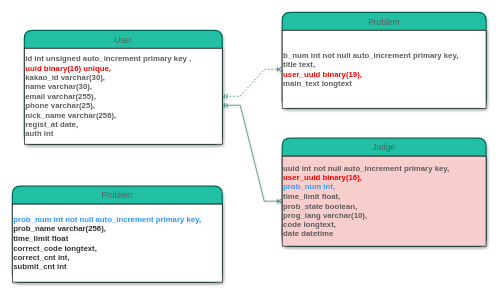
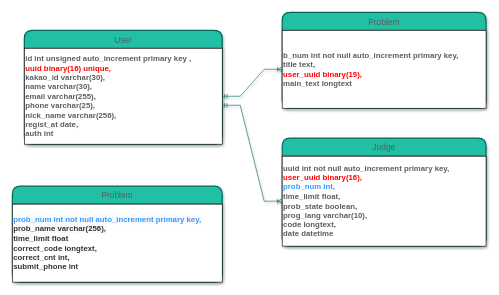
- <mxCell id="11" value="" style="edgeStyle=entityRelationEdgeStyle;fontSize=12;html=1;endArrow=ERoneToMany;startArrow=ERmandOne;rounded=0;exitX=1;exitY=0.5;exitDx=0;exitDy=0;entryX=0;entryY=0.5;entryDx=0;entryDy=0;strokeColor=#006658;fontColor=#5C5C5C;shadow=1;dashed=1;" edge="1" parent="1" source="3" target="10"><mxGeometry width="100" height="100" relative="1" as="geometry"><mxPoint x="380" y="185" as="sourcePoint" /><mxPoint x="480" y="345" as="targetPoint" /></mxGeometry></mxCell>
+ <mxCell id="11" value="" style="edgeStyle=entityRelationEdgeStyle;fontSize=12;html=1;endArrow=ERoneToMany;startArrow=ERmandOne;rounded=0;exitX=1;exitY=0.5;exitDx=0;exitDy=0;entryX=0;entryY=0.5;entryDx=0;entryDy=0;strokeColor=#006658;fontColor=#5C5C5C;shadow=1;" edge="1" parent="1" source="3" target="10"><mxGeometry width="100" height="100" relative="1" as="geometry"><mxPoint x="380" y="185" as="sourcePoint" /><mxPoint x="480" y="345" as="targetPoint" /></mxGeometry></mxCell>
- <mxCell id="5" value="&lt;b&gt;&lt;span style=&quot;color: rgb(92, 92, 92); font-size: 13px;&quot;&gt;uuid int not null auto_increment primary key,&lt;/span&gt;&lt;br style=&quot;color: rgb(92, 92, 92); font-size: 13px;&quot;&gt;&lt;span style=&quot;font-size: 13px;&quot;&gt;user_uuid binary(16),&amp;nbsp;&lt;/span&gt;&lt;br style=&quot;font-size: 13px;&quot;&gt;&lt;font color=&quot;#3399ff&quot;&gt;&lt;span style=&quot;font-size: 13px;&quot;&gt;prob_num int,&lt;/span&gt;&lt;br style=&quot;font-size: 13px;&quot;&gt;&lt;/font&gt;&lt;span style=&quot;color: rgb(92, 92, 92); font-size: 13px;&quot;&gt;time_limit float,&lt;/span&gt;&lt;br style=&quot;color: rgb(92, 92, 92); font-size: 13px;&quot;&gt;&lt;span style=&quot;color: rgb(92, 92, 92); font-size: 13px;&quot;&gt;prob_state boolean,&lt;/span&gt;&lt;br style=&quot;color: rgb(92, 92, 92); font-size: 13px;&quot;&gt;&lt;span style=&quot;color: rgb(92, 92, 92); font-size: 13px;&quot;&gt;prog_lang varchar(10),&lt;/span&gt;&lt;br style=&quot;color: rgb(92, 92, 92); font-size: 13px;&quot;&gt;&lt;span style=&quot;color: rgb(92, 92, 92); font-size: 13px;&quot;&gt;code longtext,&lt;/span&gt;&lt;br style=&quot;color: rgb(92, 92, 92); font-size: 13px;&quot;&gt;&lt;span style=&quot;color: rgb(92, 92, 92); font-size: 13px;&quot;&gt;date datetime&lt;/span&gt;&lt;/b&gt;" style="rounded=0;whiteSpace=wrap;html=1;fontColor=#FF0000;align=left;shadow=1;fillColor=#f8cecc;" parent="4" vertex="1"><mxGeometry y="30" width="340" height="150" as="geometry" /></mxCell>
+ <mxCell id="5" value="&lt;b&gt;&lt;span style=&quot;color: rgb(92, 92, 92); font-size: 13px;&quot;&gt;uuid int not null auto_increment primary key,&lt;/span&gt;&lt;br style=&quot;color: rgb(92, 92, 92); font-size: 13px;&quot;&gt;&lt;span style=&quot;font-size: 13px;&quot;&gt;user_uuid binary(16),&amp;nbsp;&lt;/span&gt;&lt;br style=&quot;font-size: 13px;&quot;&gt;&lt;font color=&quot;#3399ff&quot;&gt;&lt;span style=&quot;font-size: 13px;&quot;&gt;prob_num int,&lt;/span&gt;&lt;br style=&quot;font-size: 13px;&quot;&gt;&lt;/font&gt;&lt;span style=&quot;color: rgb(92, 92, 92); font-size: 13px;&quot;&gt;time_limit float,&lt;/span&gt;&lt;br style=&quot;color: rgb(92, 92, 92); font-size: 13px;&quot;&gt;&lt;span style=&quot;color: rgb(92, 92, 92); font-size: 13px;&quot;&gt;prob_state boolean,&lt;/span&gt;&lt;br style=&quot;color: rgb(92, 92, 92); font-size: 13px;&quot;&gt;&lt;span style=&quot;color: rgb(92, 92, 92); font-size: 13px;&quot;&gt;prog_lang varchar(10),&lt;/span&gt;&lt;br style=&quot;color: rgb(92, 92, 92); font-size: 13px;&quot;&gt;&lt;span style=&quot;color: rgb(92, 92, 92); font-size: 13px;&quot;&gt;code longtext,&lt;/span&gt;&lt;br style=&quot;color: rgb(92, 92, 92); font-size: 13px;&quot;&gt;&lt;span style=&quot;color: rgb(92, 92, 92); font-size: 13px;&quot;&gt;date datetime&lt;/span&gt;&lt;/b&gt;" style="rounded=0;whiteSpace=wrap;html=1;fontColor=#FF0000;align=left;shadow=1;" parent="4" vertex="1"><mxGeometry y="30" width="340" height="150" as="geometry" /></mxCell>
- <mxCell id="7" value="&lt;span style=&quot;font-family: Helvetica; font-size: 13px; font-style: normal; font-variant-ligatures: normal; font-variant-caps: normal; letter-spacing: normal; orphans: 2; text-indent: 0px; text-transform: none; widows: 2; word-spacing: 0px; -webkit-text-stroke-width: 0px; background-color: rgb(248, 249, 250); text-decoration-thickness: initial; text-decoration-style: initial; text-decoration-color: initial; float: none; display: inline !important;&quot;&gt;prob_num int not null auto_increment primary key,&lt;/span&gt;&lt;br style=&quot;padding: 0px; margin: 0px; font-family: Helvetica; font-size: 13px; font-style: normal; font-variant-ligatures: normal; font-variant-caps: normal; letter-spacing: normal; orphans: 2; text-indent: 0px; text-transform: none; widows: 2; word-spacing: 0px; -webkit-text-stroke-width: 0px; background-color: rgb(248, 249, 250); text-decoration-thickness: initial; text-decoration-style: initial; text-decoration-color: initial;&quot;&gt;&lt;span style=&quot;color: rgb(51, 51, 51); font-family: Helvetica; font-size: 13px; font-style: normal; font-variant-ligatures: normal; font-variant-caps: normal; letter-spacing: normal; orphans: 2; text-indent: 0px; text-transform: none; widows: 2; word-spacing: 0px; -webkit-text-stroke-width: 0px; background-color: rgb(248, 249, 250); text-decoration-thickness: initial; text-decoration-style: initial; text-decoration-color: initial; float: none; display: inline !important;&quot;&gt;prob_name varchar(256),&lt;/span&gt;&lt;br style=&quot;padding: 0px; margin: 0px; font-family: Helvetica; font-size: 13px; font-style: normal; font-variant-ligatures: normal; font-variant-caps: normal; letter-spacing: normal; orphans: 2; text-indent: 0px; text-transform: none; widows: 2; word-spacing: 0px; -webkit-text-stroke-width: 0px; background-color: rgb(248, 249, 250); text-decoration-thickness: initial; text-decoration-style: initial; text-decoration-color: initial;&quot;&gt;&lt;span style=&quot;orphans: 2; text-indent: 0px; widows: 2; background-color: rgb(248, 249, 250); text-decoration-thickness: initial; text-decoration-style: initial; text-decoration-color: initial; float: none; display: inline !important;&quot;&gt;&lt;font color=&quot;#333333&quot;&gt;&lt;span style=&quot;font-size: 13px;&quot;&gt;time_limit float&lt;/span&gt;&lt;/font&gt;&lt;br&gt;&lt;div style=&quot;&quot;&gt;&lt;font color=&quot;#333333&quot;&gt;&lt;span style=&quot;font-size: 13px;&quot;&gt;correct_code longtext,&lt;/span&gt;&lt;/font&gt;&lt;/div&gt;&lt;div style=&quot;&quot;&gt;&lt;font color=&quot;#333333&quot;&gt;&lt;span style=&quot;font-size: 13px;&quot;&gt;correct_cnt int,&lt;/span&gt;&lt;/font&gt;&lt;/div&gt;&lt;div style=&quot;&quot;&gt;&lt;font color=&quot;#333333&quot;&gt;&lt;span style=&quot;font-size: 13px;&quot;&gt;submit_cnt int&lt;/span&gt;&lt;/font&gt;&lt;/div&gt;&lt;/span&gt;" style="rounded=0;whiteSpace=wrap;html=1;fontColor=#3399FF;fontStyle=1;align=left;shadow=1;" parent="6" vertex="1"><mxGeometry y="30" width="350" height="130" as="geometry" /></mxCell>
+ <mxCell id="7" value="&lt;span style=&quot;font-family: Helvetica; font-size: 13px; font-style: normal; font-variant-ligatures: normal; font-variant-caps: normal; letter-spacing: normal; orphans: 2; text-indent: 0px; text-transform: none; widows: 2; word-spacing: 0px; -webkit-text-stroke-width: 0px; background-color: rgb(248, 249, 250); text-decoration-thickness: initial; text-decoration-style: initial; text-decoration-color: initial; float: none; display: inline !important;&quot;&gt;prob_num int not null auto_increment primary key,&lt;/span&gt;&lt;br style=&quot;padding: 0px; margin: 0px; font-family: Helvetica; font-size: 13px; font-style: normal; font-variant-ligatures: normal; font-variant-caps: normal; letter-spacing: normal; orphans: 2; text-indent: 0px; text-transform: none; widows: 2; word-spacing: 0px; -webkit-text-stroke-width: 0px; background-color: rgb(248, 249, 250); text-decoration-thickness: initial; text-decoration-style: initial; text-decoration-color: initial;&quot;&gt;&lt;span style=&quot;color: rgb(51, 51, 51); font-family: Helvetica; font-size: 13px; font-style: normal; font-variant-ligatures: normal; font-variant-caps: normal; letter-spacing: normal; orphans: 2; text-indent: 0px; text-transform: none; widows: 2; word-spacing: 0px; -webkit-text-stroke-width: 0px; background-color: rgb(248, 249, 250); text-decoration-thickness: initial; text-decoration-style: initial; text-decoration-color: initial; float: none; display: inline !important;&quot;&gt;prob_name varchar(256),&lt;/span&gt;&lt;br style=&quot;padding: 0px; margin: 0px; font-family: Helvetica; font-size: 13px; font-style: normal; font-variant-ligatures: normal; font-variant-caps: normal; letter-spacing: normal; orphans: 2; text-indent: 0px; text-transform: none; widows: 2; word-spacing: 0px; -webkit-text-stroke-width: 0px; background-color: rgb(248, 249, 250); text-decoration-thickness: initial; text-decoration-style: initial; text-decoration-color: initial;&quot;&gt;&lt;span style=&quot;orphans: 2; text-indent: 0px; widows: 2; background-color: rgb(248, 249, 250); text-decoration-thickness: initial; text-decoration-style: initial; text-decoration-color: initial; float: none; display: inline !important;&quot;&gt;&lt;font color=&quot;#333333&quot;&gt;&lt;span style=&quot;font-size: 13px;&quot;&gt;time_limit float&lt;/span&gt;&lt;/font&gt;&lt;br&gt;&lt;div style=&quot;&quot;&gt;&lt;font color=&quot;#333333&quot;&gt;&lt;span style=&quot;font-size: 13px;&quot;&gt;correct_code longtext,&lt;/span&gt;&lt;/font&gt;&lt;/div&gt;&lt;div style=&quot;&quot;&gt;&lt;font color=&quot;#333333&quot;&gt;&lt;span style=&quot;font-size: 13px;&quot;&gt;correct_cnt int,&lt;/span&gt;&lt;/font&gt;&lt;/div&gt;&lt;div style=&quot;&quot;&gt;&lt;font color=&quot;#333333&quot;&gt;&lt;span style=&quot;font-size: 13px;&quot;&gt;submit_phone int&lt;/span&gt;&lt;/font&gt;&lt;/div&gt;&lt;/span&gt;" style="rounded=0;whiteSpace=wrap;html=1;fontColor=#3399FF;fontStyle=1;align=left;shadow=1;" parent="6" vertex="1"><mxGeometry y="30" width="350" height="130" as="geometry" /></mxCell>
